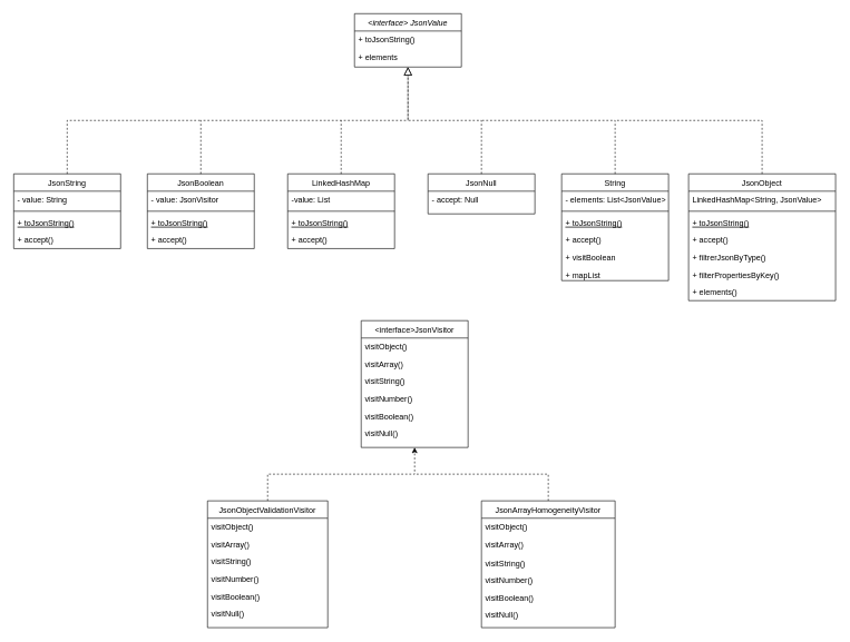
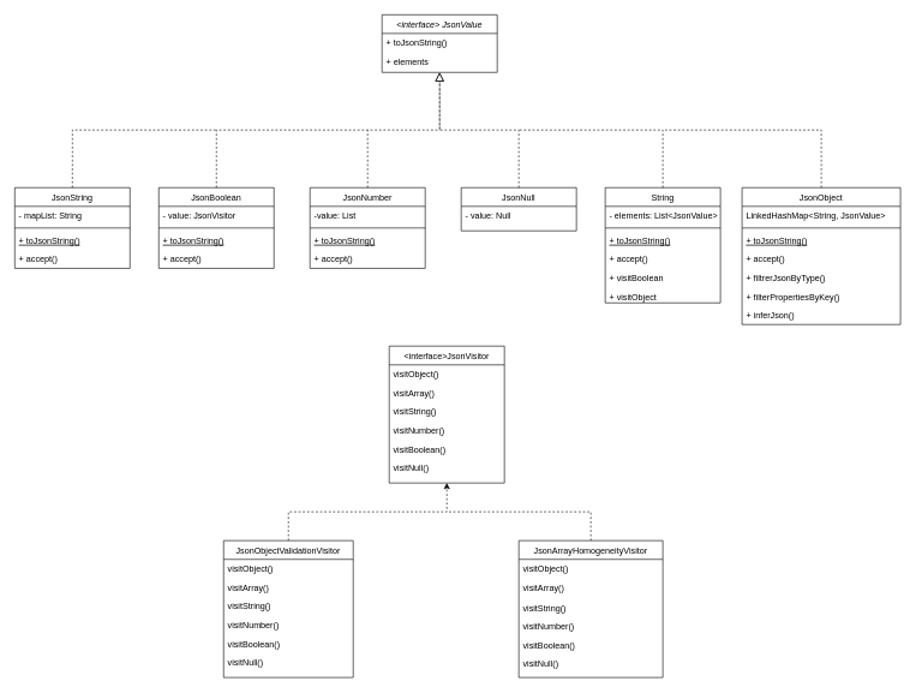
- <mxCell id="5" value="LinkedHashMap" style="swimlane;fontStyle=0;align=center;verticalAlign=top;childLayout=stackLayout;horizontal=1;startSize=26;horizontalStack=0;resizeParent=1;resizeLast=0;collapsible=1;marginBottom=0;rounded=0;shadow=0;strokeWidth=1;" parent="1" vertex="1"><mxGeometry x="430" y="260" width="160" height="112" as="geometry"><mxRectangle x="130" y="380" width="160" height="26" as="alternateBounds" /></mxGeometry></mxCell>
+ <mxCell id="5" value="JsonNumber" style="swimlane;fontStyle=0;align=center;verticalAlign=top;childLayout=stackLayout;horizontal=1;startSize=26;horizontalStack=0;resizeParent=1;resizeLast=0;collapsible=1;marginBottom=0;rounded=0;shadow=0;strokeWidth=1;" parent="1" vertex="1"><mxGeometry x="430" y="260" width="160" height="112" as="geometry"><mxRectangle x="130" y="380" width="160" height="26" as="alternateBounds" /></mxGeometry></mxCell>
- <mxCell id="35" value="- value: String" style="text;align=left;verticalAlign=top;spacingLeft=4;spacingRight=4;overflow=hidden;rotatable=0;points=[[0,0.5],[1,0.5]];portConstraint=eastwest;" parent="34" vertex="1"><mxGeometry y="26" width="160" height="26" as="geometry" /></mxCell>
+ <mxCell id="35" value="- mapList: String" style="text;align=left;verticalAlign=top;spacingLeft=4;spacingRight=4;overflow=hidden;rotatable=0;points=[[0,0.5],[1,0.5]];portConstraint=eastwest;" parent="34" vertex="1"><mxGeometry y="26" width="160" height="26" as="geometry" /></mxCell>
- <mxCell id="12" value="- accept: Null" style="text;align=left;verticalAlign=top;spacingLeft=4;spacingRight=4;overflow=hidden;rotatable=0;points=[[0,0.5],[1,0.5]];portConstraint=eastwest;" parent="11" vertex="1"><mxGeometry y="26" width="160" height="26" as="geometry" /></mxCell>
+ <mxCell id="12" value="- value: Null" style="text;align=left;verticalAlign=top;spacingLeft=4;spacingRight=4;overflow=hidden;rotatable=0;points=[[0,0.5],[1,0.5]];portConstraint=eastwest;" parent="11" vertex="1"><mxGeometry y="26" width="160" height="26" as="geometry" /></mxCell>
- <mxCell id="28" value="+ mapList" style="text;align=left;verticalAlign=top;spacingLeft=4;spacingRight=4;overflow=hidden;rotatable=0;points=[[0,0.5],[1,0.5]];portConstraint=eastwest;" parent="22" vertex="1"><mxGeometry y="138" width="160" height="22" as="geometry" /></mxCell>
+ <mxCell id="28" value="+ visitObject" style="text;align=left;verticalAlign=top;spacingLeft=4;spacingRight=4;overflow=hidden;rotatable=0;points=[[0,0.5],[1,0.5]];portConstraint=eastwest;" parent="22" vertex="1"><mxGeometry y="138" width="160" height="22" as="geometry" /></mxCell>
- <mxCell id="49" value="+ elements()" style="text;align=left;verticalAlign=top;spacingLeft=4;spacingRight=4;overflow=hidden;rotatable=0;points=[[0,0.5],[1,0.5]];portConstraint=eastwest;" parent="42" vertex="1"><mxGeometry y="164" width="220" height="26" as="geometry" /></mxCell>
+ <mxCell id="49" value="+ inferJson()" style="text;align=left;verticalAlign=top;spacingLeft=4;spacingRight=4;overflow=hidden;rotatable=0;points=[[0,0.5],[1,0.5]];portConstraint=eastwest;" parent="42" vertex="1"><mxGeometry y="164" width="220" height="26" as="geometry" /></mxCell>
